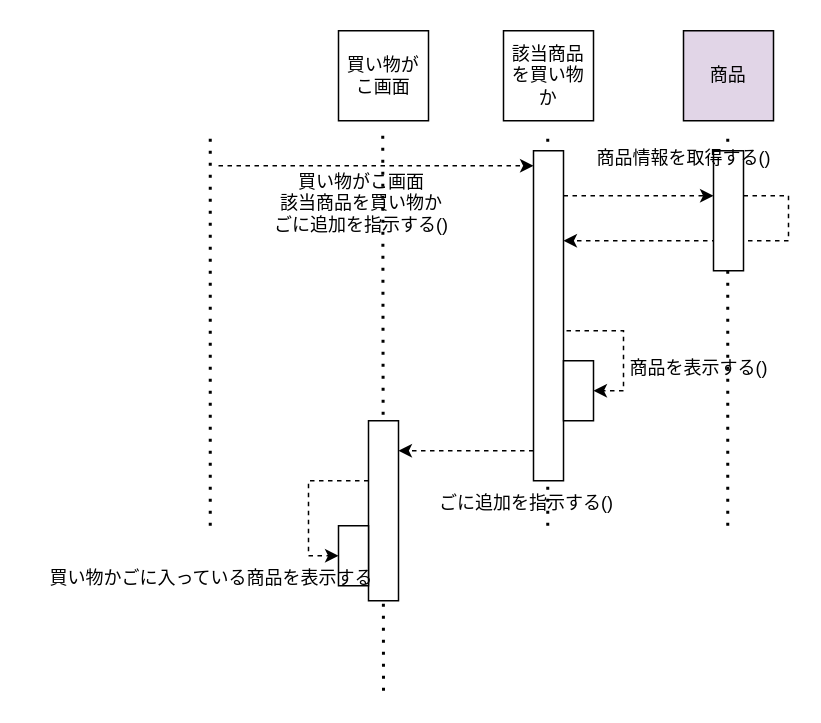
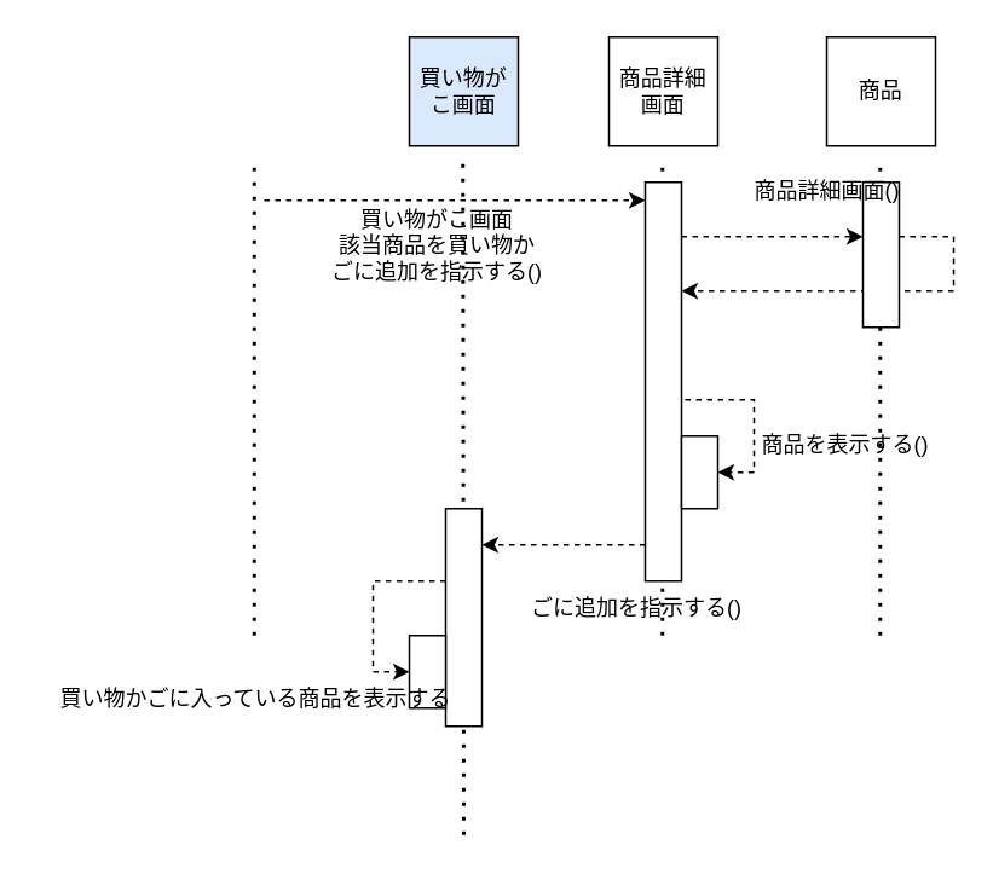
- <mxCell id="7" value="買い物がこ画面" style="rounded=0;whiteSpace=wrap;html=1;" vertex="1" parent="1"><mxGeometry x="225" y="20" width="60" height="60" as="geometry" /></mxCell>
+ <mxCell id="7" value="買い物がこ画面" style="rounded=0;whiteSpace=wrap;html=1;fillColor=#dae8fc;" vertex="1" parent="1"><mxGeometry x="225" y="20" width="60" height="60" as="geometry" /></mxCell>
- <mxCell id="3" value="該当商品を買い物か" style="rounded=0;whiteSpace=wrap;html=1;" vertex="1" parent="1"><mxGeometry x="335" y="20" width="60" height="60" as="geometry" /></mxCell>
+ <mxCell id="3" value="商品詳細画面" style="rounded=0;whiteSpace=wrap;html=1;" vertex="1" parent="1"><mxGeometry x="335" y="20" width="60" height="60" as="geometry" /></mxCell>
- <mxCell id="5" value="商品" style="rounded=0;whiteSpace=wrap;html=1;fillColor=#e1d5e7;" vertex="1" parent="1"><mxGeometry x="455" y="20" width="60" height="60" as="geometry" /></mxCell>
+ <mxCell id="5" value="商品" style="rounded=0;whiteSpace=wrap;html=1;" vertex="1" parent="1"><mxGeometry x="455" y="20" width="60" height="60" as="geometry" /></mxCell>
- <mxCell id="21" value="商品情報を取得する()" style="text;html=1;align=center;verticalAlign=middle;resizable=0;points=[];autosize=1;strokeColor=none;fillColor=none;" vertex="1" parent="1"><mxGeometry x="385" y="90" width="140" height="30" as="geometry" /></mxCell>
+ <mxCell id="21" value="商品詳細画面()" style="text;html=1;align=center;verticalAlign=middle;resizable=0;points=[];autosize=1;strokeColor=none;fillColor=none;" vertex="1" parent="1"><mxGeometry x="385" y="90" width="140" height="30" as="geometry" /></mxCell>
